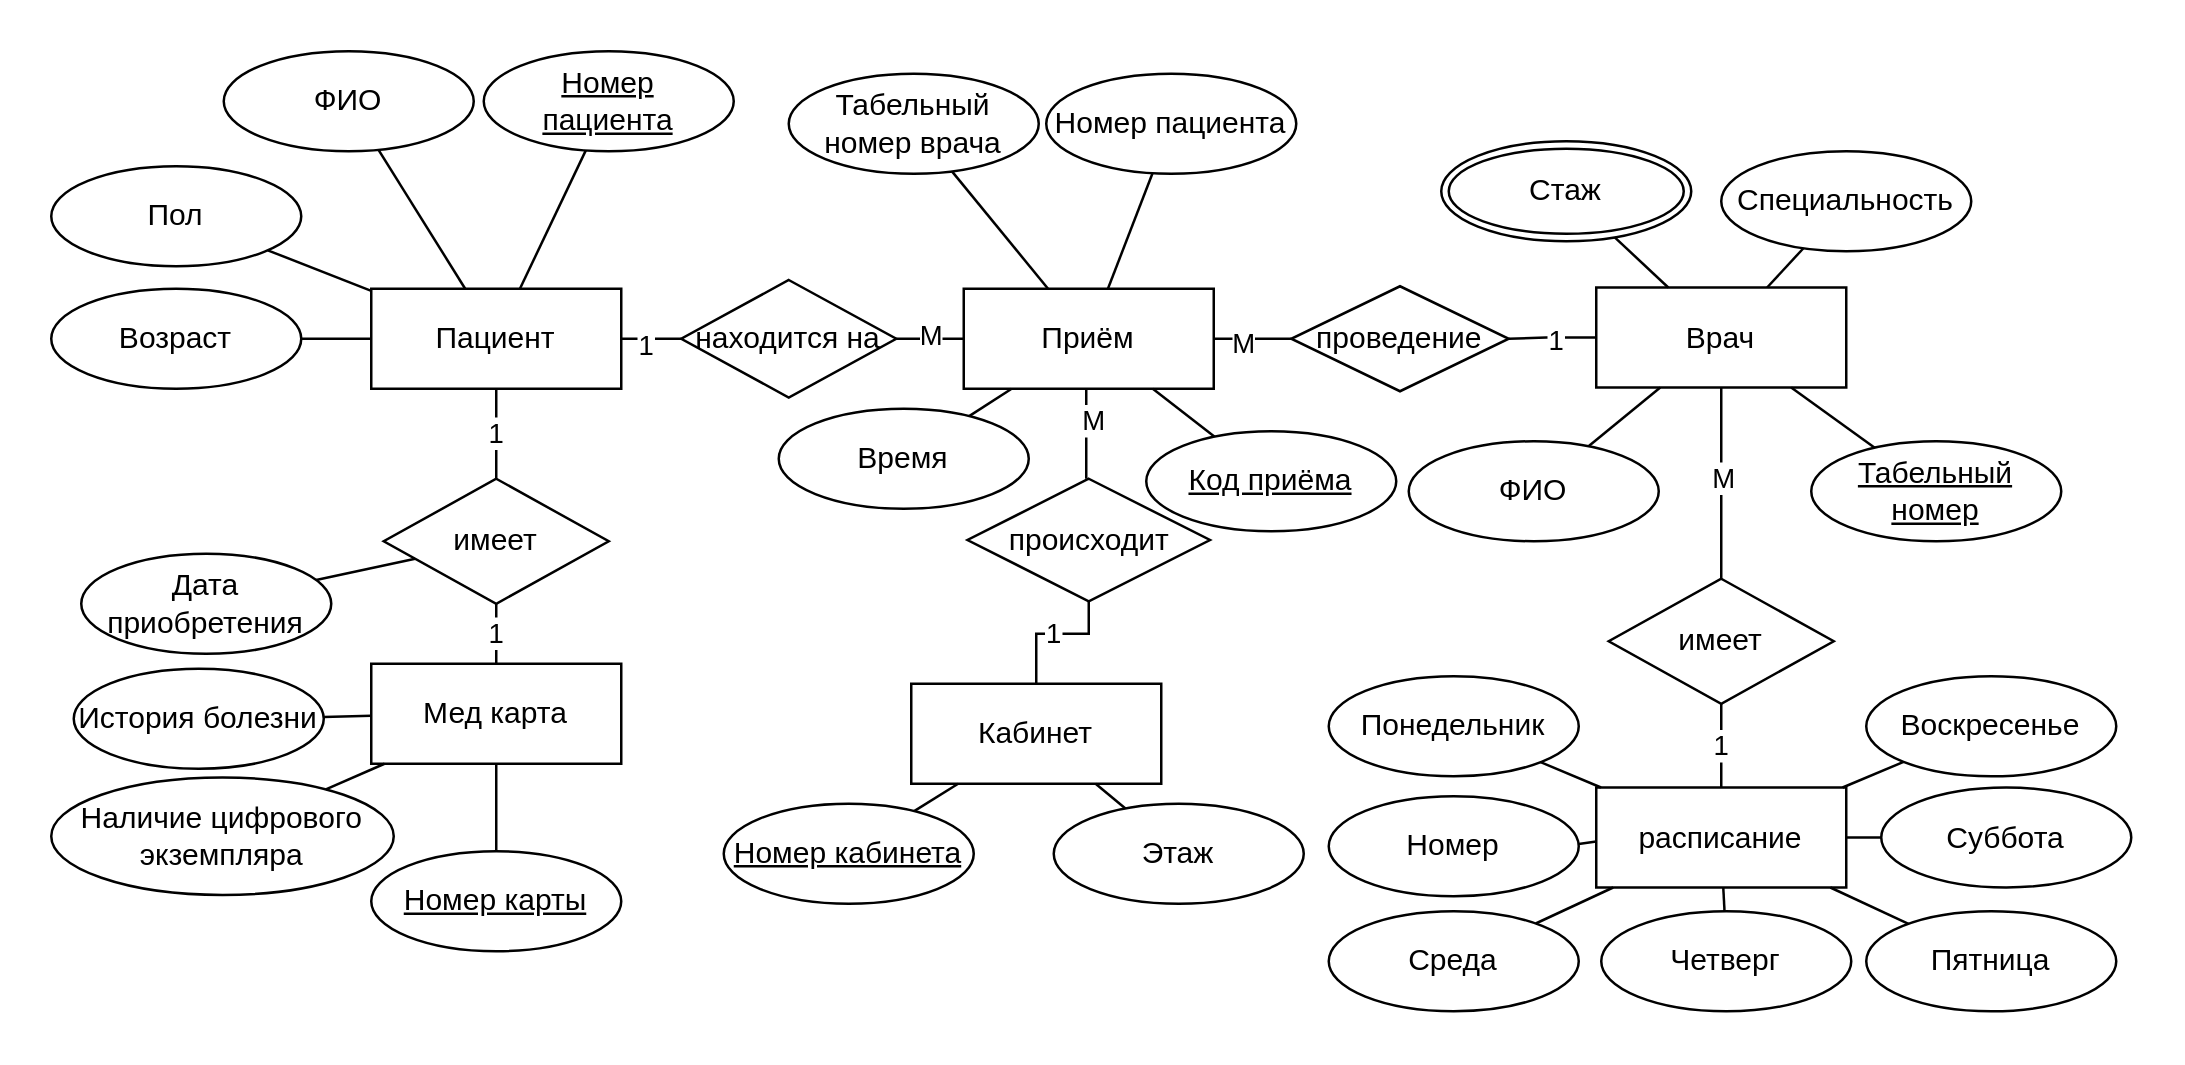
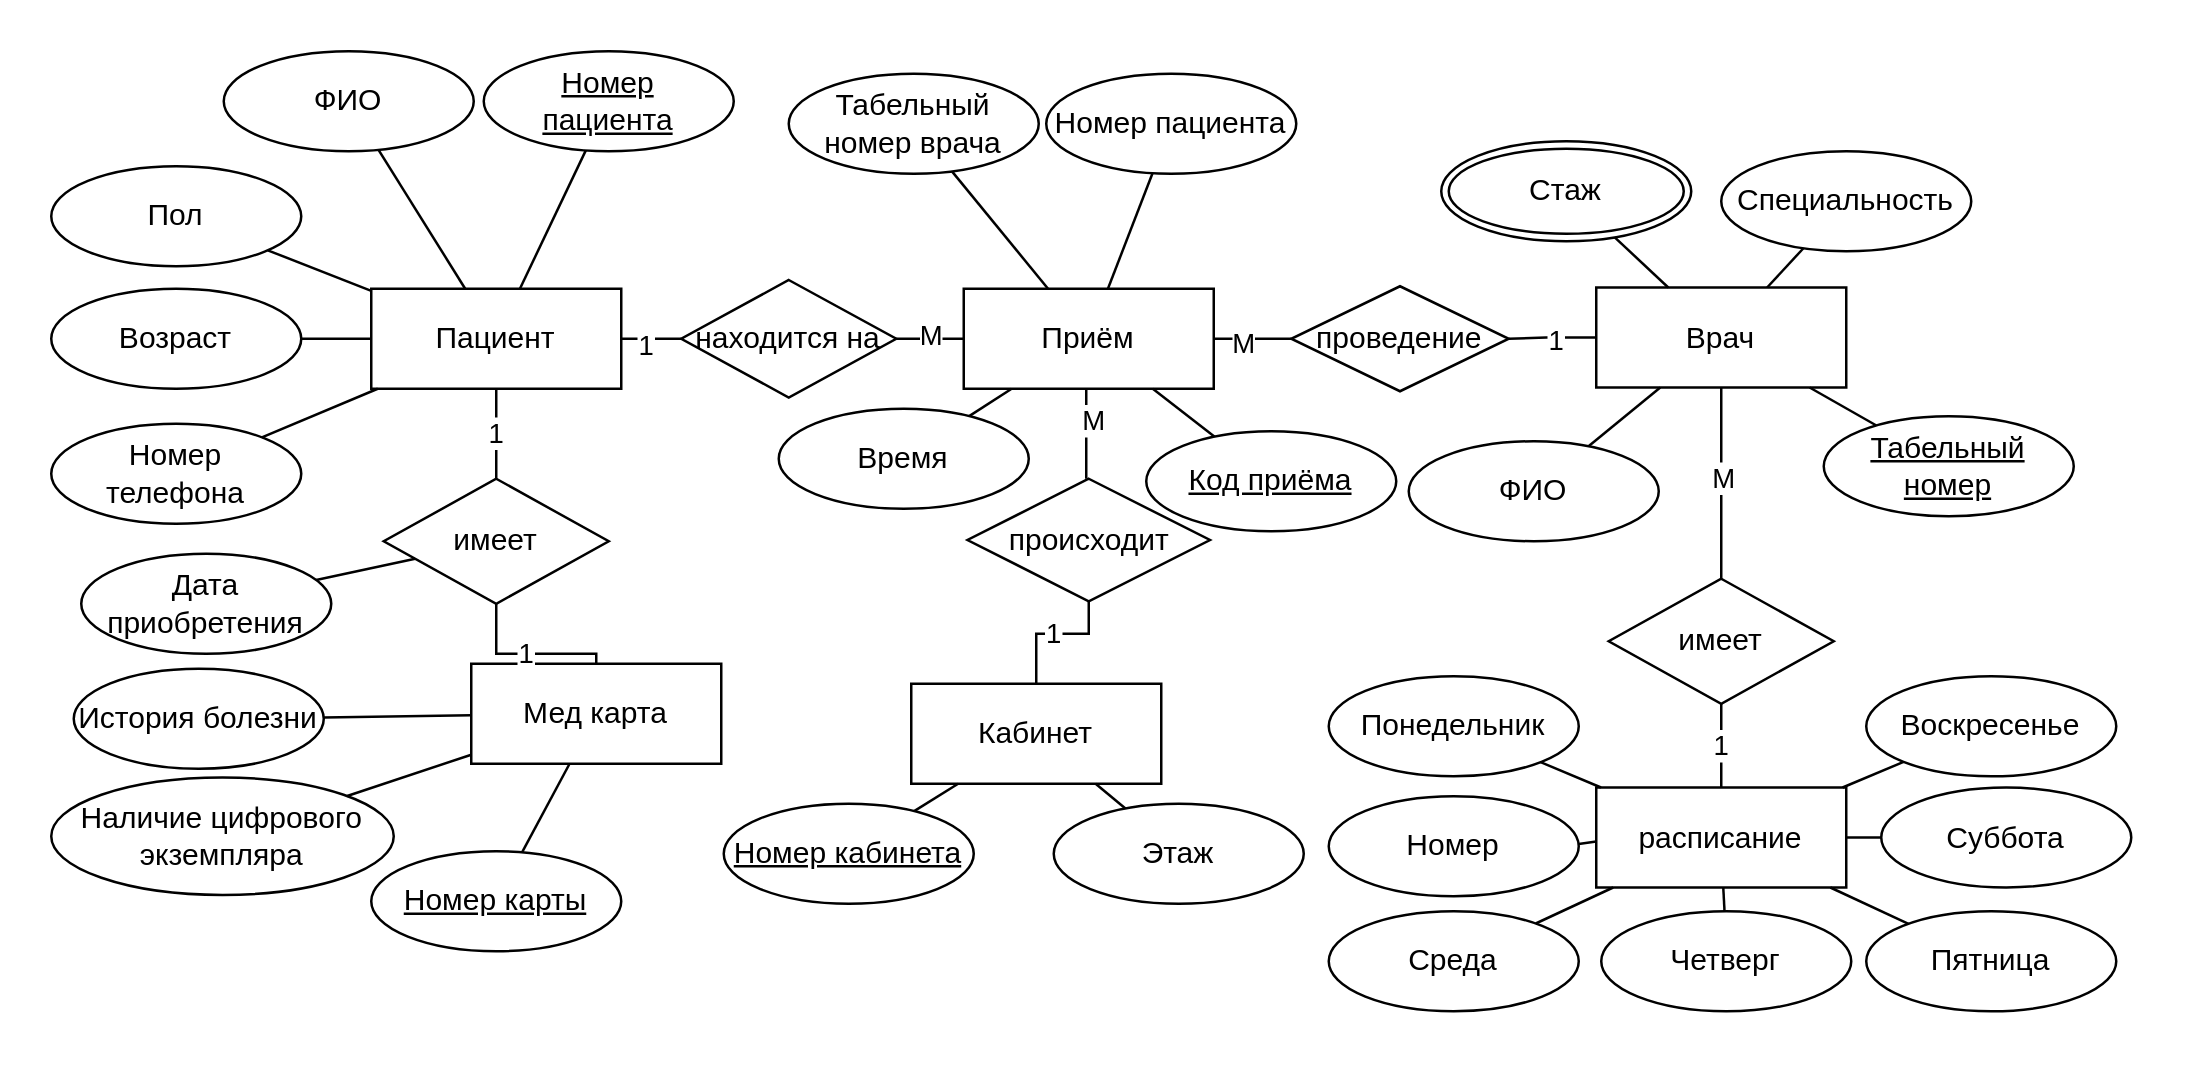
+ <mxCell id="21" style="rounded=0;orthogonalLoop=1;jettySize=auto;html=1;endArrow=none;endFill=0;" parent="1" source="19" target="12" edge="1"><mxGeometry relative="1" as="geometry" /></mxCell>
+ <mxCell id="19" value="Номер&lt;br&gt;телефона" style="ellipse;whiteSpace=wrap;html=1;align=center;" parent="1" vertex="1"><mxGeometry x="20" y="169" width="100" height="40" as="geometry" /></mxCell>
- <mxCell id="24" value="&lt;u&gt;Табельный номер&lt;/u&gt;" style="ellipse;whiteSpace=wrap;html=1;align=center;" parent="1" vertex="1"><mxGeometry x="724" y="176" width="100" height="40" as="geometry" /></mxCell>
+ <mxCell id="24" value="&lt;u&gt;Табельный номер&lt;/u&gt;" style="ellipse;whiteSpace=wrap;html=1;align=center;" parent="1" vertex="1"><mxGeometry x="729" y="166" width="100" height="40" as="geometry" /></mxCell>
- <mxCell id="13" value="Мед карта" style="whiteSpace=wrap;html=1;align=center;" parent="1" vertex="1"><mxGeometry x="148" y="265" width="100" height="40" as="geometry" /></mxCell>
+ <mxCell id="13" value="Мед карта" style="whiteSpace=wrap;html=1;align=center;" parent="1" vertex="1"><mxGeometry x="188" y="265" width="100" height="40" as="geometry" /></mxCell>
